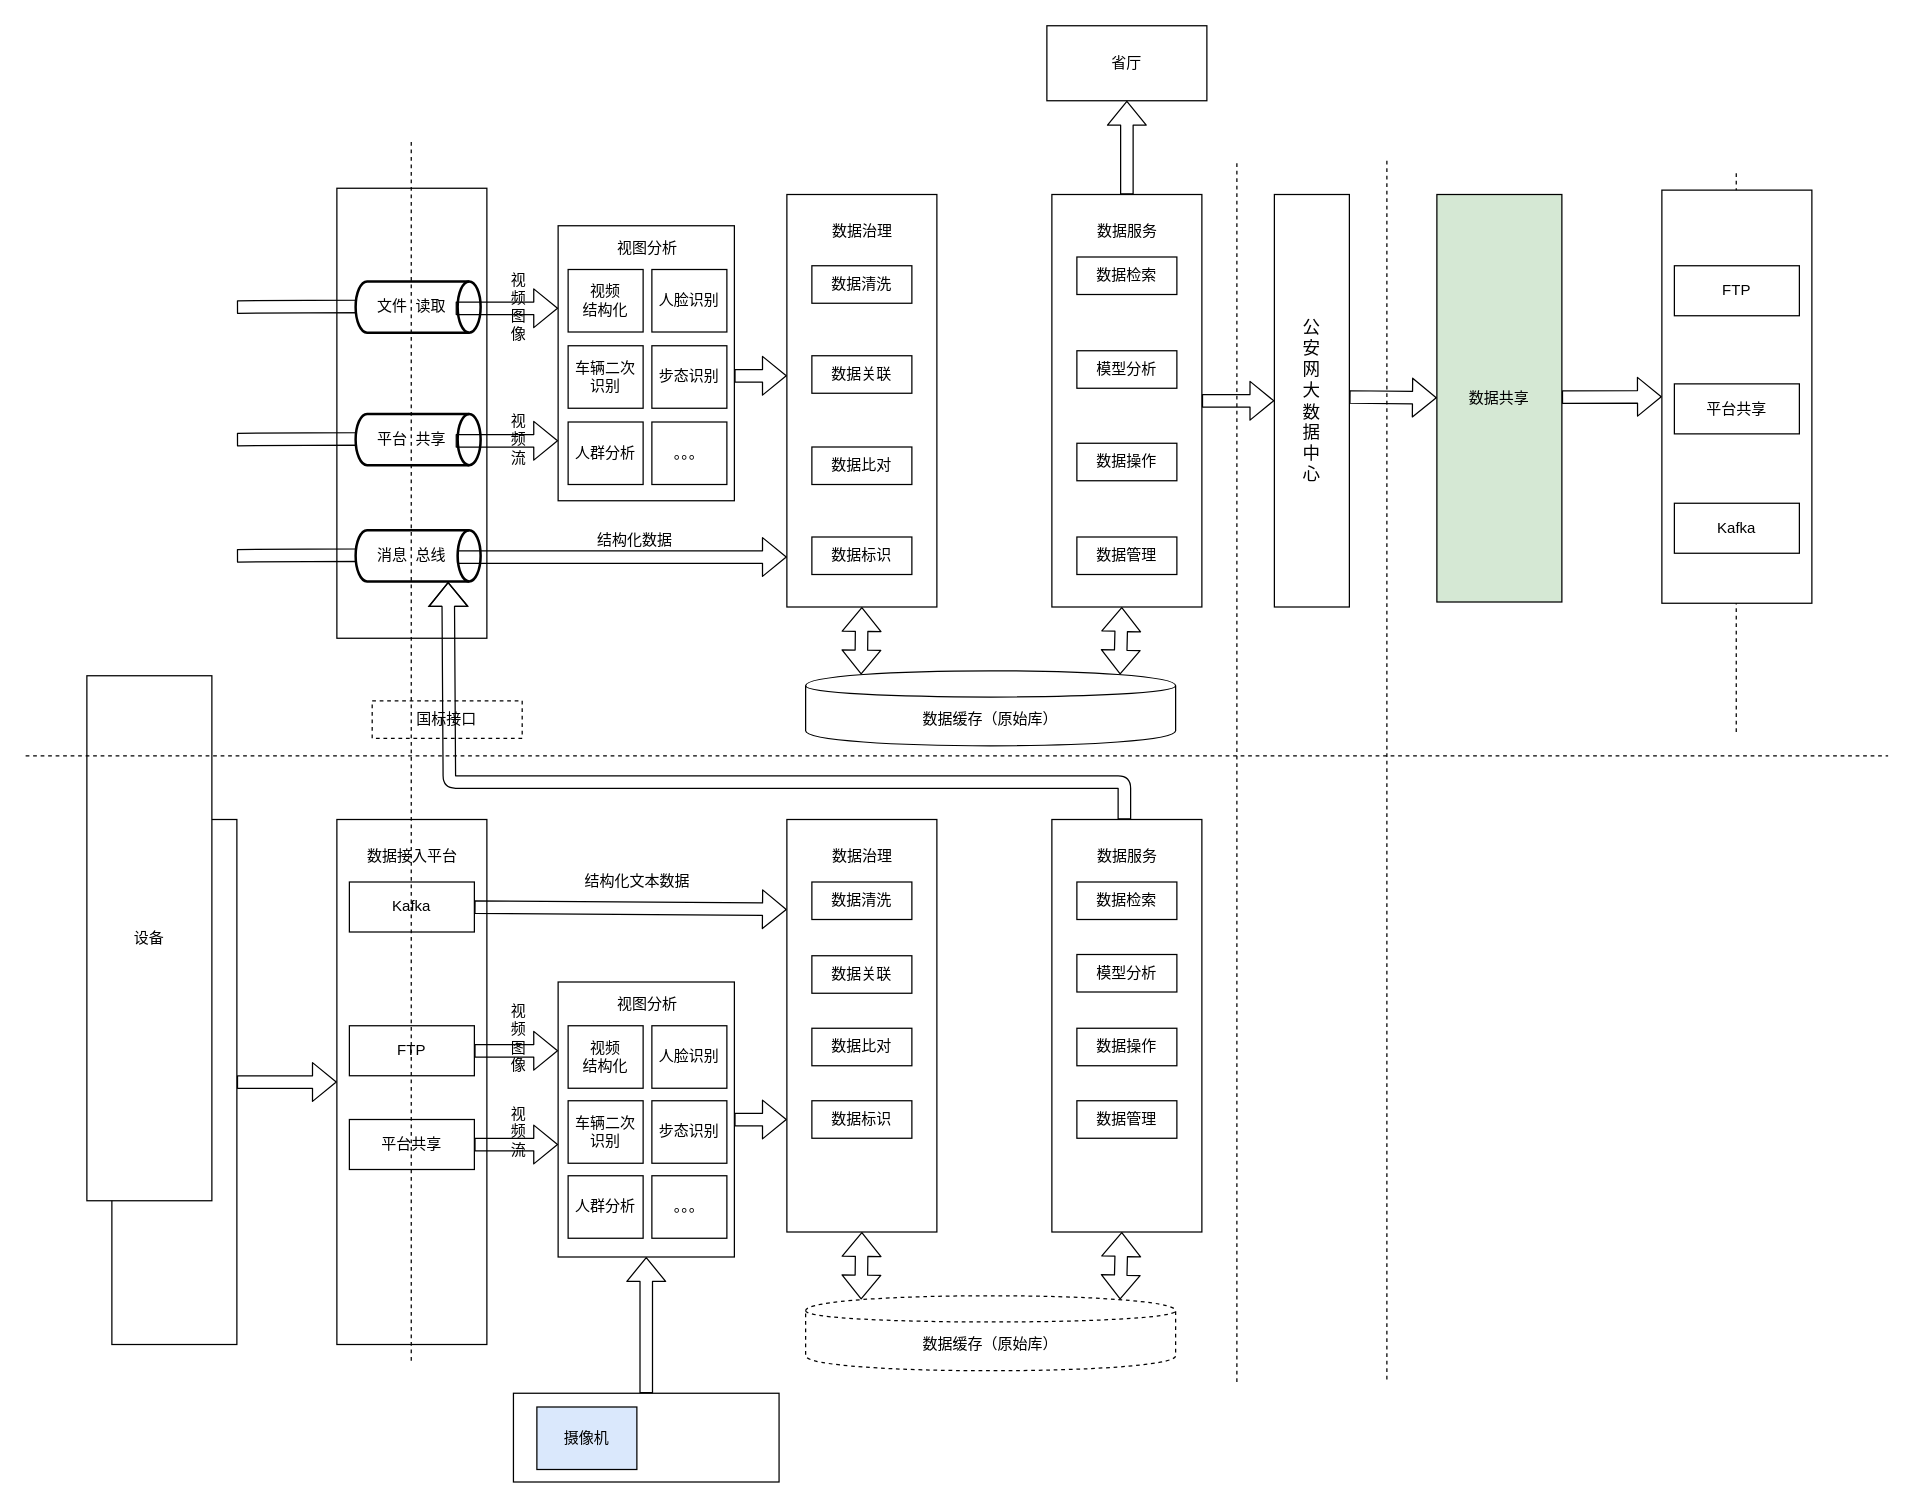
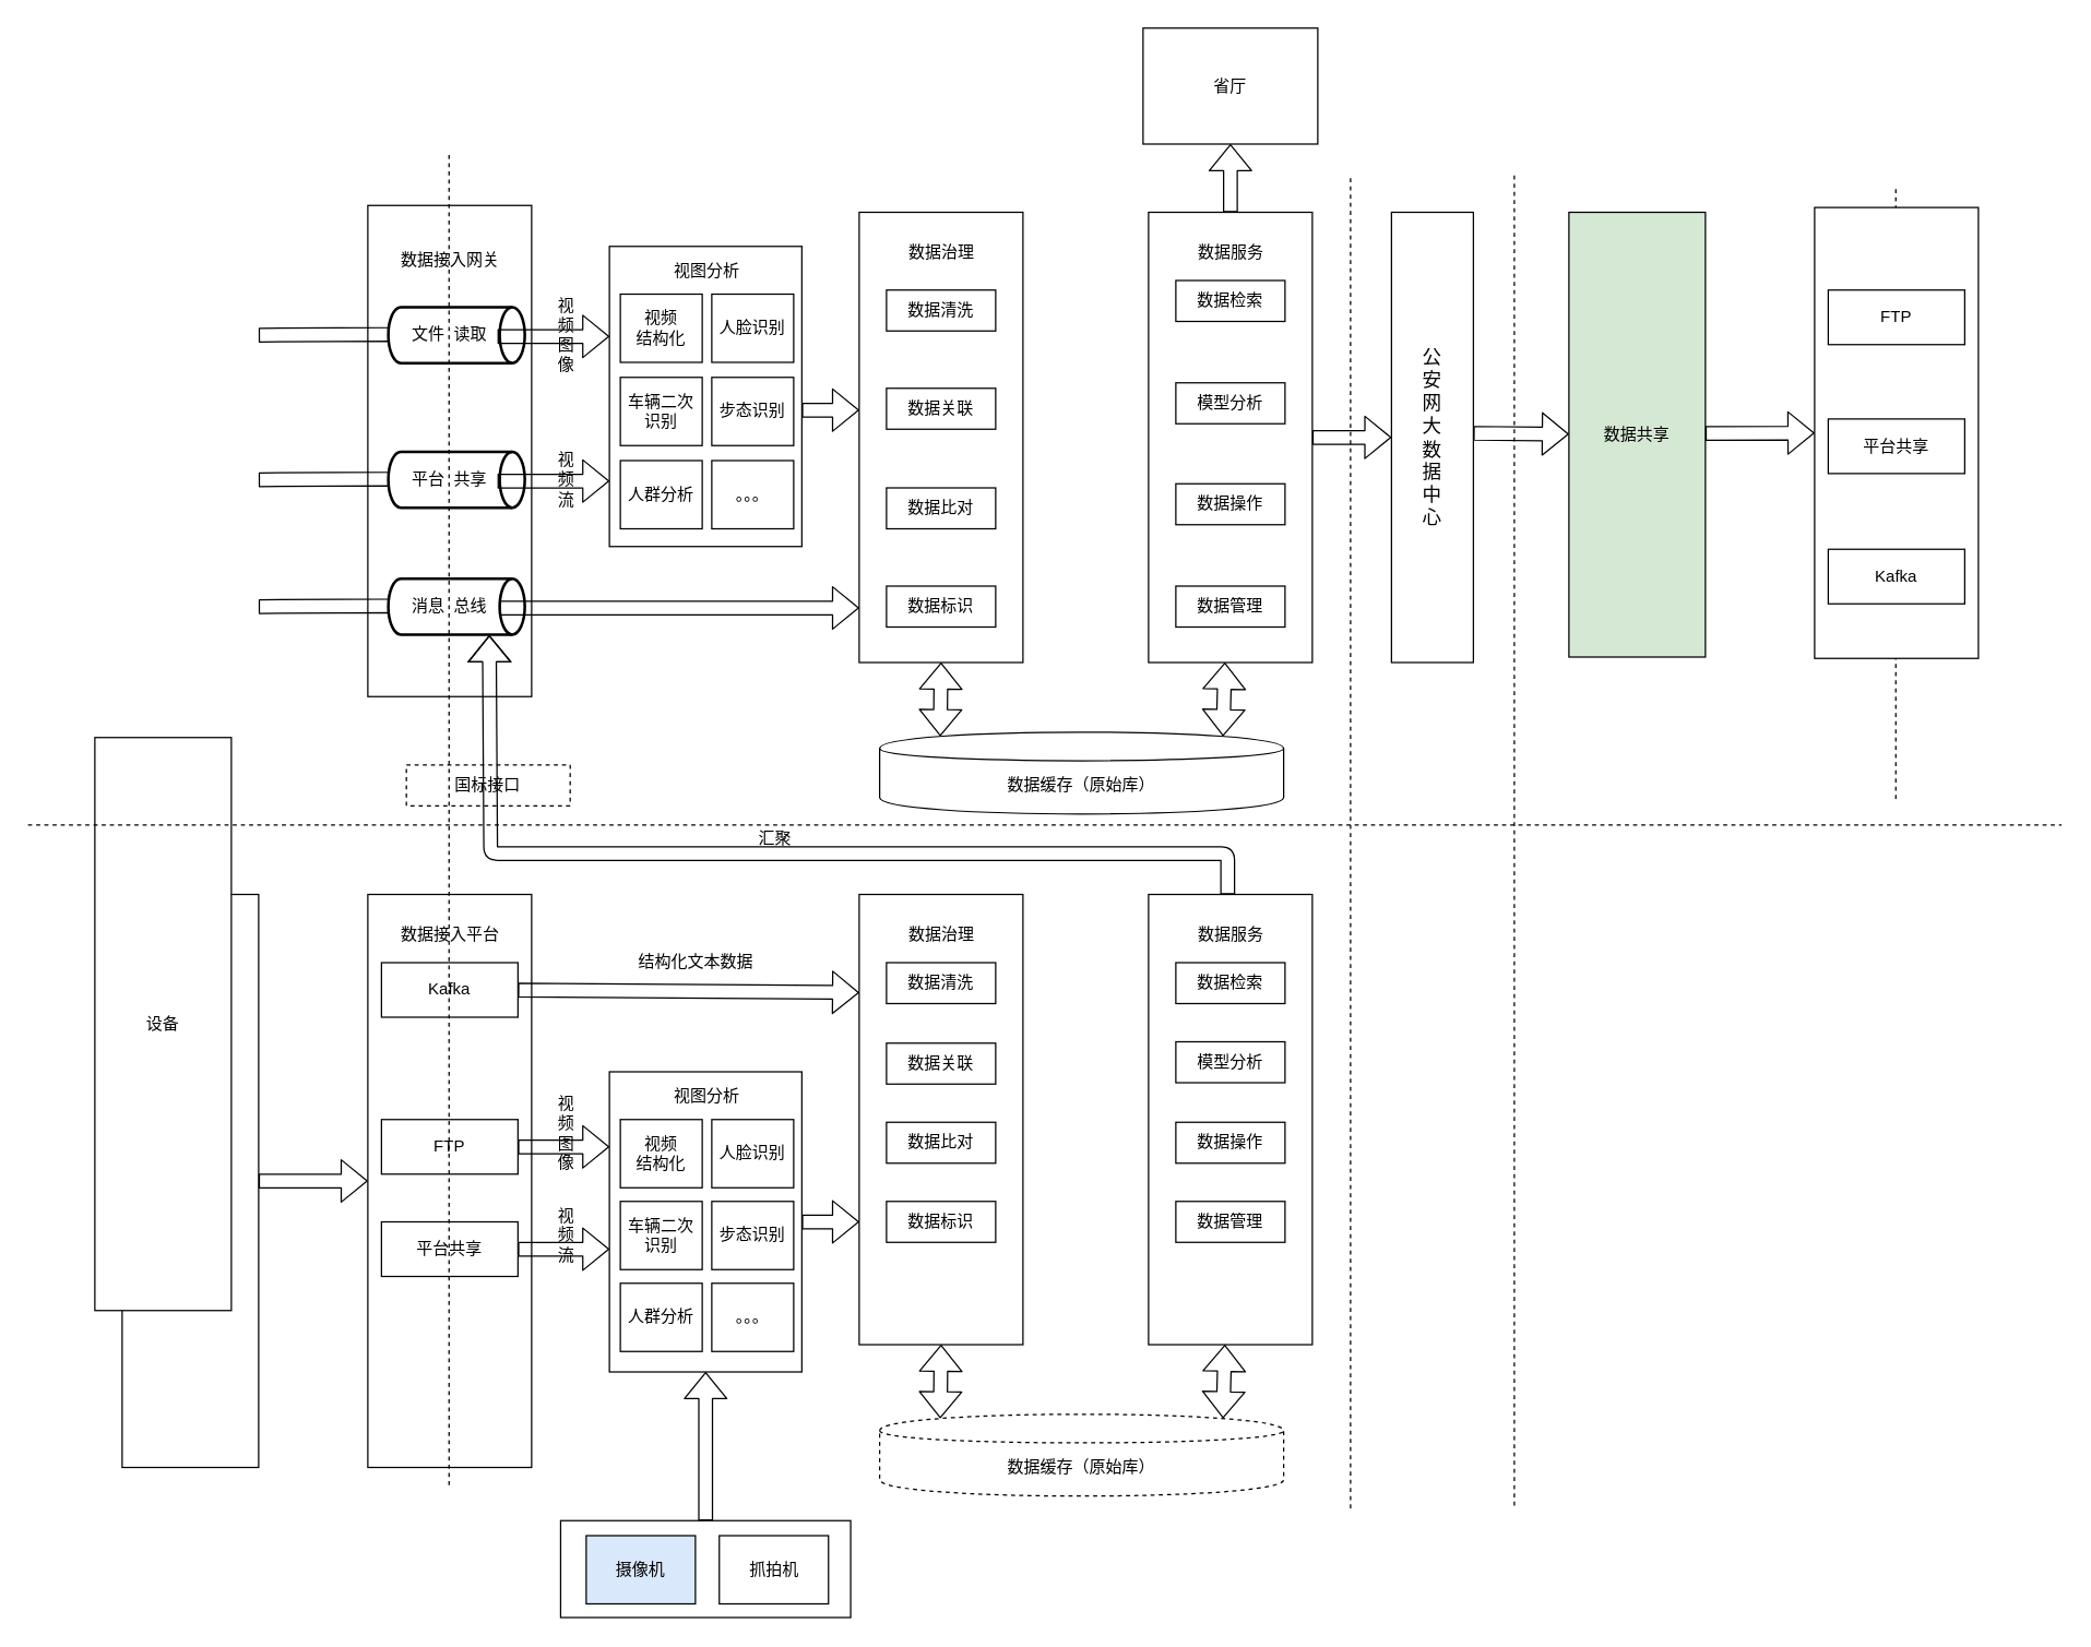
- <mxCell id="79" value="省厅" style="rounded=0;whiteSpace=wrap;html=1;" parent="1" vertex="1"><mxGeometry x="837" y="20" width="128" height="60" as="geometry" /></mxCell>
+ <mxCell id="79" value="省厅" style="rounded=0;whiteSpace=wrap;html=1;" parent="1" vertex="1"><mxGeometry x="837" y="20" width="128" height="85" as="geometry" /></mxCell>
+ <mxCell id="5" value="数据接入网关" style="text;html=1;align=center;verticalAlign=middle;resizable=0;points=[];autosize=1;" parent="1" vertex="1"><mxGeometry x="284" y="180" width="90" height="20" as="geometry" /></mxCell>
- <mxCell id="96" value="结构化数据" style="text;html=1;align=center;verticalAlign=middle;resizable=0;points=[];autosize=1;direction=east;" vertex="1" parent="1"><mxGeometry x="466.5" y="422" width="80" height="20" as="geometry" /></mxCell>
+ <mxCell id="70" value="汇聚" style="text;html=1;align=center;verticalAlign=middle;resizable=0;points=[];autosize=1;" parent="1" vertex="1"><mxGeometry x="546.5" y="604" width="40" height="20" as="geometry" /></mxCell>
+ <mxCell id="73" value="抓拍机" style="rounded=0;whiteSpace=wrap;html=1;" parent="1" vertex="1"><mxGeometry x="526.5" y="1125" width="80" height="50" as="geometry" /></mxCell>
